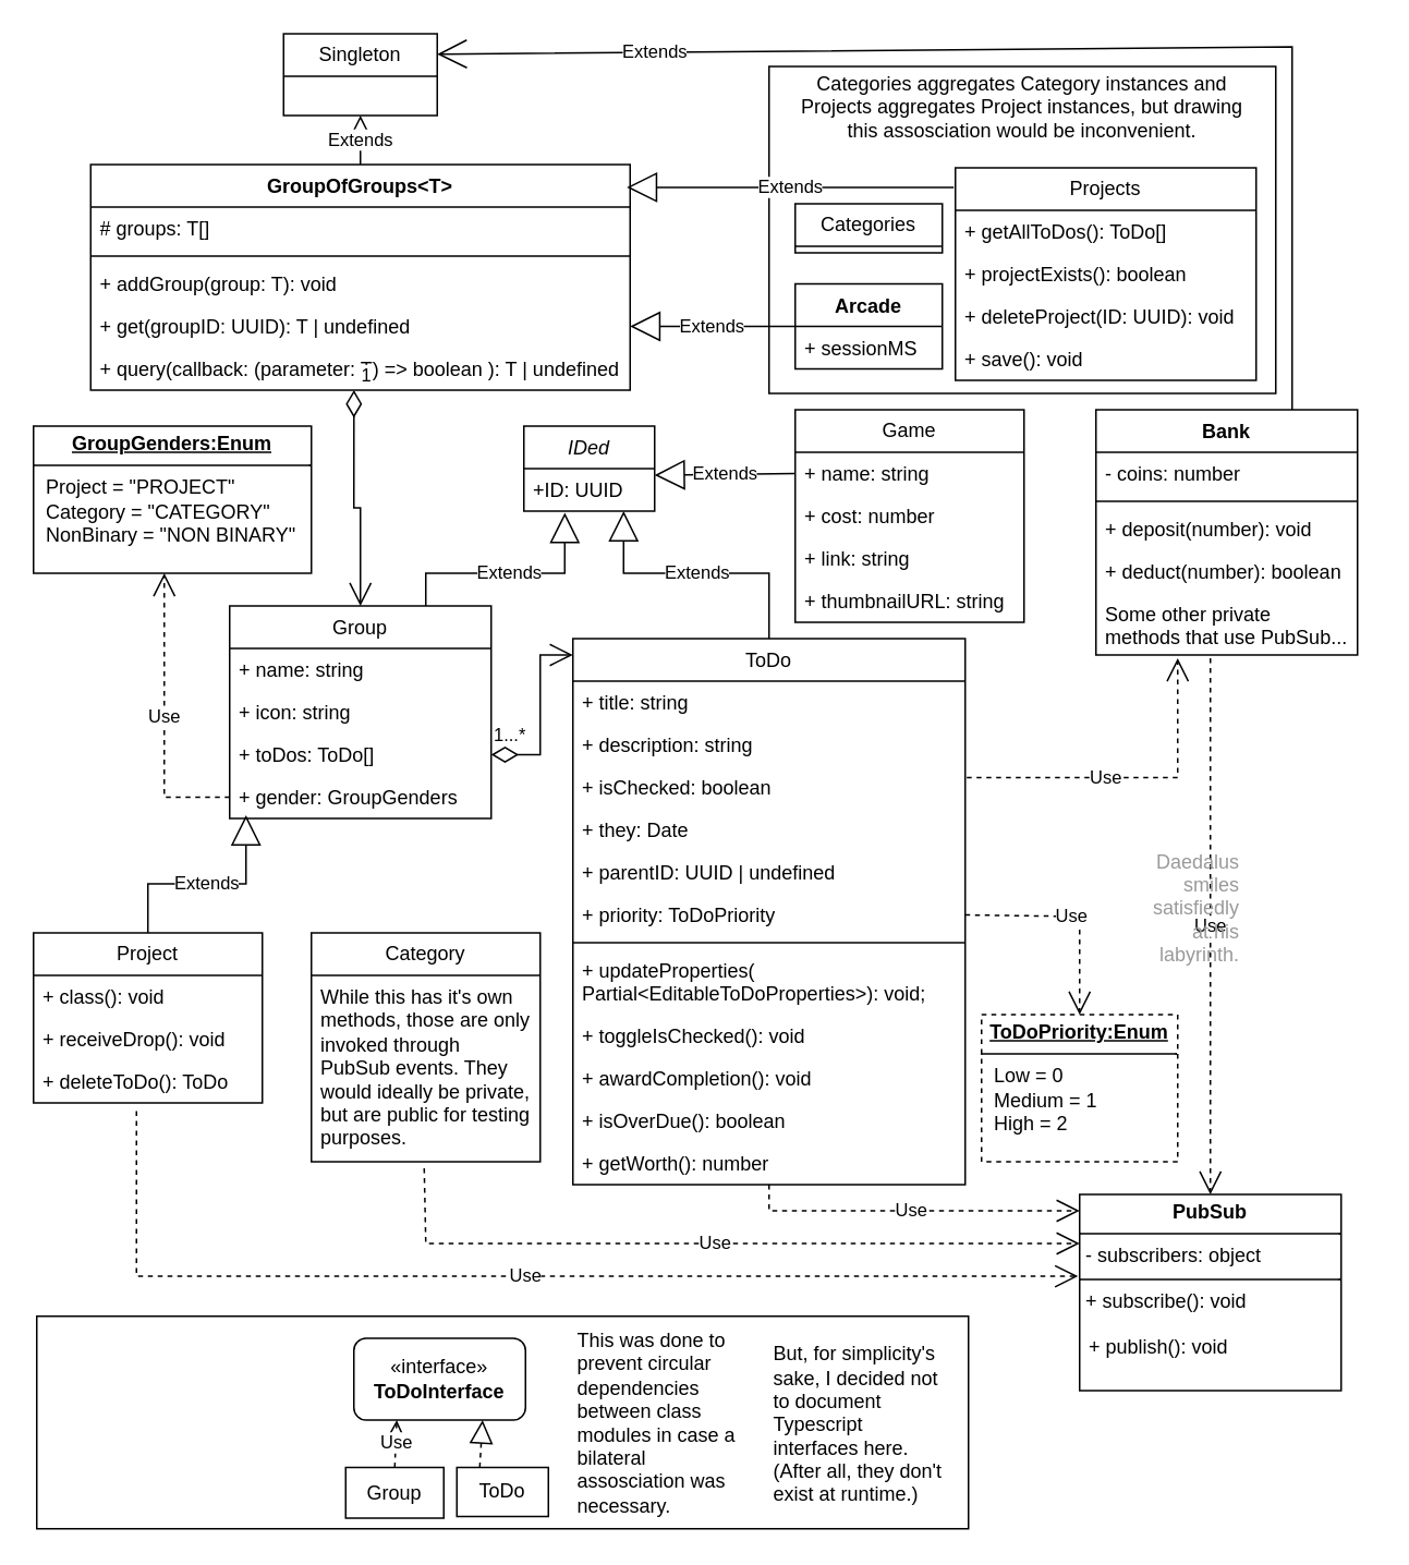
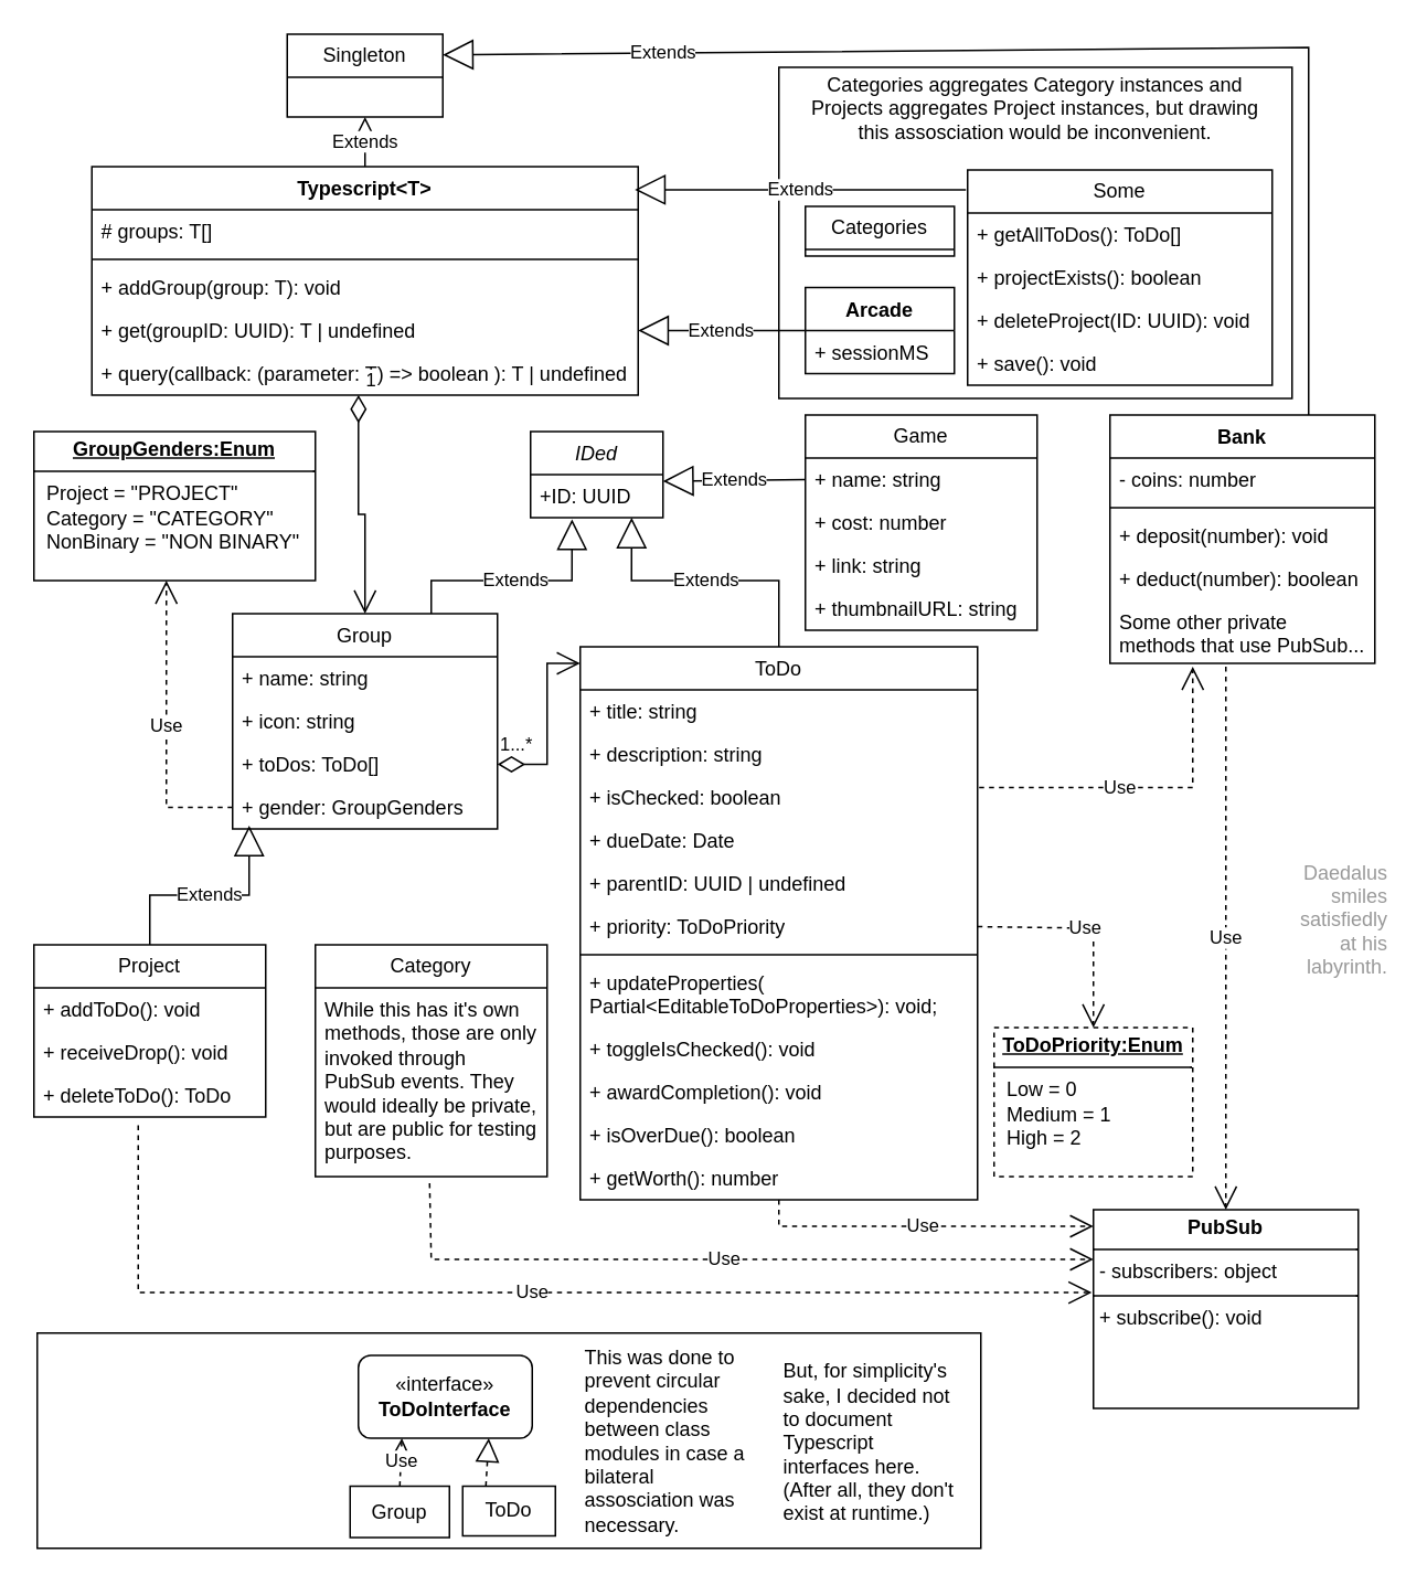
- <mxCell id="83" value="Extends" style="endArrow=open;endSize=16;endFill=0;html=1;rounded=0;entryX=1;entryY=0.25;entryDx=0;entryDy=0;exitX=0.75;exitY=0;exitDx=0;exitDy=0;" parent="1" source="77" target="75" edge="1"><mxGeometry x="0.643" width="160" relative="1" as="geometry"><mxPoint x="820" y="330" as="sourcePoint" /><mxPoint x="280" y="40" as="targetPoint" /><Array as="points"><mxPoint x="790" y="28" /></Array><mxPoint as="offset" /></mxGeometry></mxCell>
+ <mxCell id="83" value="Extends" style="endArrow=block;endSize=16;endFill=0;html=1;rounded=0;entryX=1;entryY=0.25;entryDx=0;entryDy=0;exitX=0.75;exitY=0;exitDx=0;exitDy=0;" parent="1" source="77" target="75" edge="1"><mxGeometry x="0.643" width="160" relative="1" as="geometry"><mxPoint x="820" y="330" as="sourcePoint" /><mxPoint x="280" y="40" as="targetPoint" /><Array as="points"><mxPoint x="790" y="28" /></Array><mxPoint as="offset" /></mxGeometry></mxCell>
- <mxCell id="49" value="GroupOfGroups&amp;lt;T&amp;gt;" style="swimlane;fontStyle=1;align=center;verticalAlign=top;childLayout=stackLayout;horizontal=1;startSize=26;horizontalStack=0;resizeParent=1;resizeParentMax=0;resizeLast=0;collapsible=1;marginBottom=0;whiteSpace=wrap;html=1;" parent="1" vertex="1"><mxGeometry x="55" y="100" width="330" height="138" as="geometry" /></mxCell>
+ <mxCell id="49" value="Typescript&amp;lt;T&amp;gt;" style="swimlane;fontStyle=1;align=center;verticalAlign=top;childLayout=stackLayout;horizontal=1;startSize=26;horizontalStack=0;resizeParent=1;resizeParentMax=0;resizeLast=0;collapsible=1;marginBottom=0;whiteSpace=wrap;html=1;" parent="1" vertex="1"><mxGeometry x="55" y="100" width="330" height="138" as="geometry" /></mxCell>
- <mxCell id="56" value="Projects" style="swimlane;fontStyle=0;childLayout=stackLayout;horizontal=1;startSize=26;fillColor=none;horizontalStack=0;resizeParent=1;resizeParentMax=0;resizeLast=0;collapsible=1;marginBottom=0;whiteSpace=wrap;html=1;" parent="1" vertex="1"><mxGeometry x="584" y="102" width="184" height="130" as="geometry" /></mxCell>
+ <mxCell id="56" value="Some" style="swimlane;fontStyle=0;childLayout=stackLayout;horizontal=1;startSize=26;fillColor=none;horizontalStack=0;resizeParent=1;resizeParentMax=0;resizeLast=0;collapsible=1;marginBottom=0;whiteSpace=wrap;html=1;" parent="1" vertex="1"><mxGeometry x="584" y="102" width="184" height="130" as="geometry" /></mxCell>
- <mxCell id="15" value="+ they: Date" style="text;strokeColor=none;fillColor=none;align=left;verticalAlign=top;spacingLeft=4;spacingRight=4;overflow=hidden;rotatable=0;points=[[0,0.5],[1,0.5]];portConstraint=eastwest;whiteSpace=wrap;html=1;" parent="11" vertex="1"><mxGeometry y="104" width="240" height="26" as="geometry" /></mxCell>
+ <mxCell id="15" value="+ dueDate: Date" style="text;strokeColor=none;fillColor=none;align=left;verticalAlign=top;spacingLeft=4;spacingRight=4;overflow=hidden;rotatable=0;points=[[0,0.5],[1,0.5]];portConstraint=eastwest;whiteSpace=wrap;html=1;" parent="11" vertex="1"><mxGeometry y="104" width="240" height="26" as="geometry" /></mxCell>
- <mxCell id="86" value="&lt;font color=&quot;#999999&quot;&gt;Daedalus smiles satisfiedly at his labyrinth.&lt;/font&gt;" style="text;html=1;align=right;verticalAlign=middle;whiteSpace=wrap;rounded=0;" parent="1" vertex="1"><mxGeometry x="700" y="515" width="60" height="80" as="geometry" /></mxCell>
+ <mxCell id="86" value="&lt;font color=&quot;#999999&quot;&gt;Daedalus smiles satisfiedly at his labyrinth.&lt;/font&gt;" style="text;html=1;align=right;verticalAlign=middle;whiteSpace=wrap;rounded=0;" parent="1" vertex="1"><mxGeometry x="780" y="515" width="60" height="80" as="geometry" /></mxCell>
- <mxCell id="39" value="+ class(): void" style="text;strokeColor=none;fillColor=none;align=left;verticalAlign=top;spacingLeft=4;spacingRight=4;overflow=hidden;rotatable=0;points=[[0,0.5],[1,0.5]];portConstraint=eastwest;whiteSpace=wrap;html=1;" parent="38" vertex="1"><mxGeometry y="26" width="140" height="26" as="geometry" /></mxCell>
+ <mxCell id="39" value="+ addToDo(): void" style="text;strokeColor=none;fillColor=none;align=left;verticalAlign=top;spacingLeft=4;spacingRight=4;overflow=hidden;rotatable=0;points=[[0,0.5],[1,0.5]];portConstraint=eastwest;whiteSpace=wrap;html=1;" parent="38" vertex="1"><mxGeometry y="26" width="140" height="26" as="geometry" /></mxCell>
- <mxCell id="36" value="+ publish(): void" style="text;strokeColor=none;fillColor=none;align=left;verticalAlign=top;spacingLeft=4;spacingRight=4;overflow=hidden;rotatable=0;points=[[0,0.5],[1,0.5]];portConstraint=eastwest;whiteSpace=wrap;html=1;" parent="1" vertex="1"><mxGeometry x="660" y="810" width="160" height="26" as="geometry" /></mxCell>
